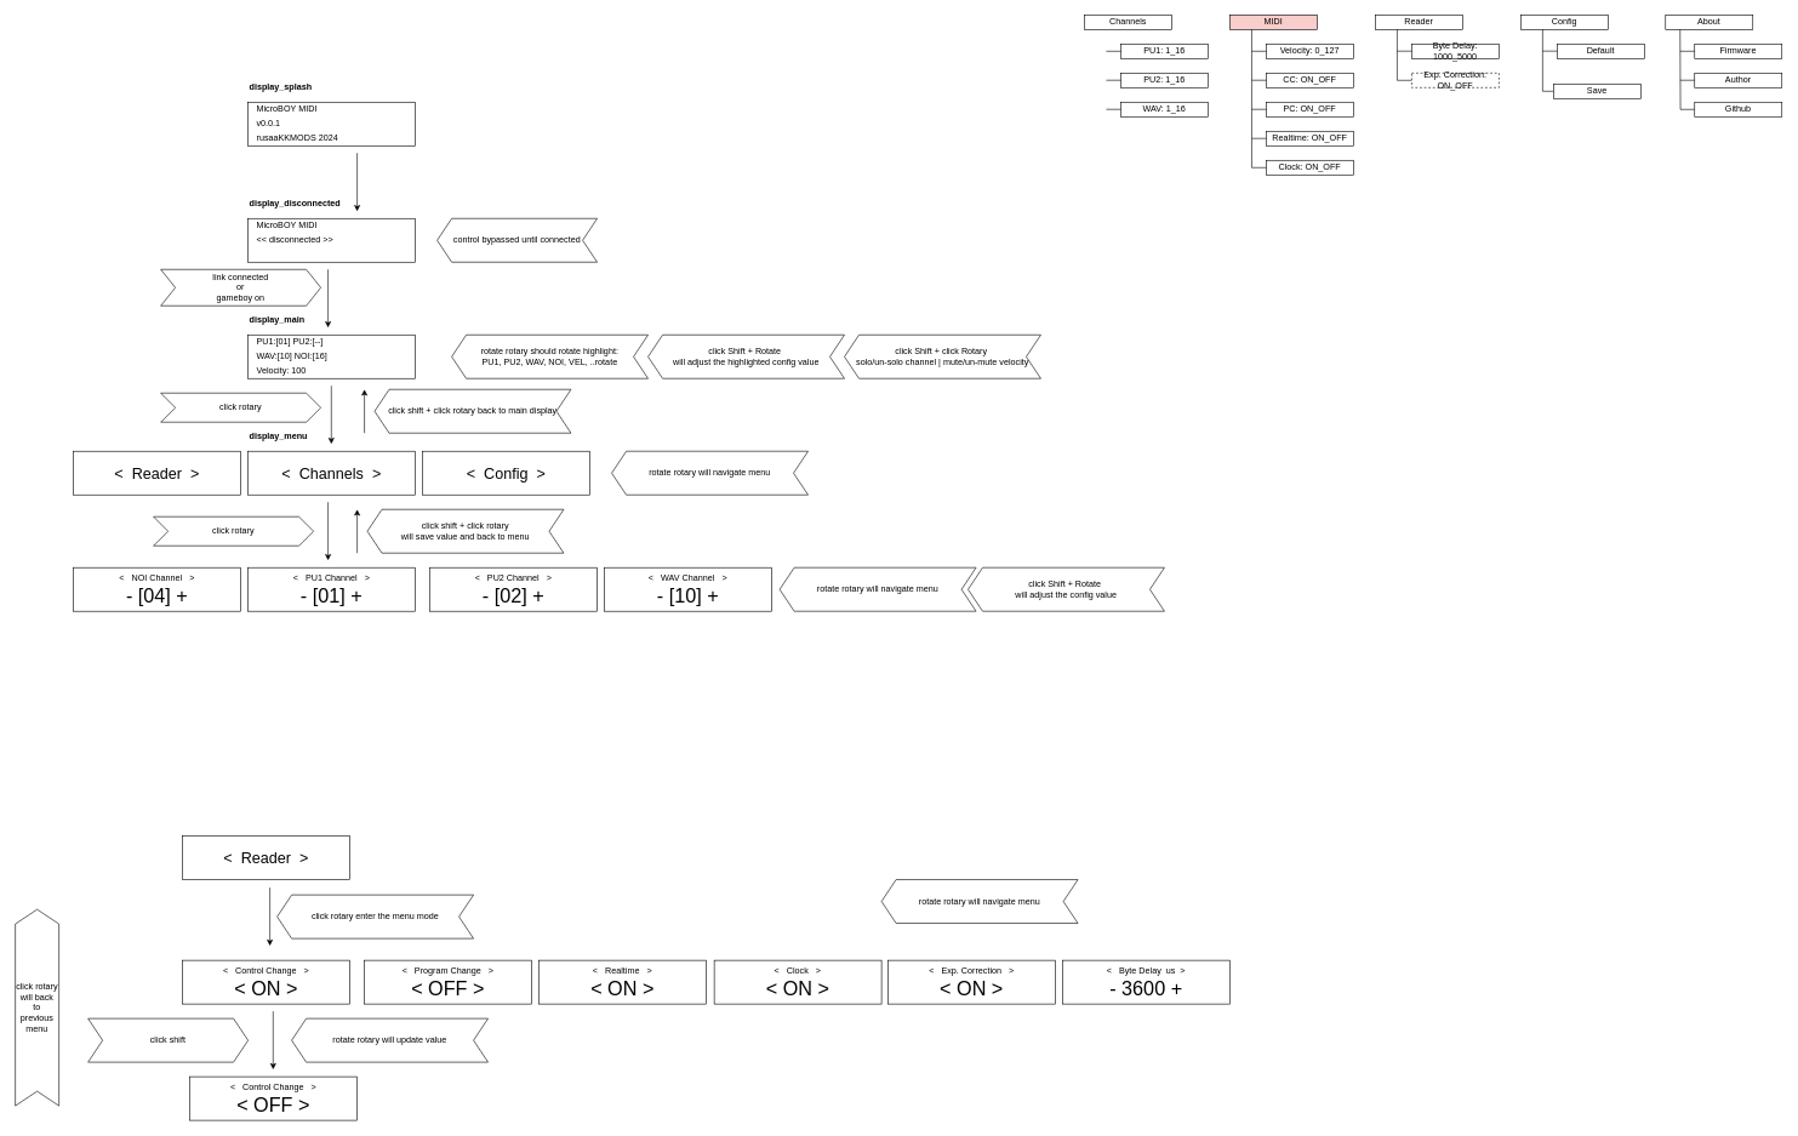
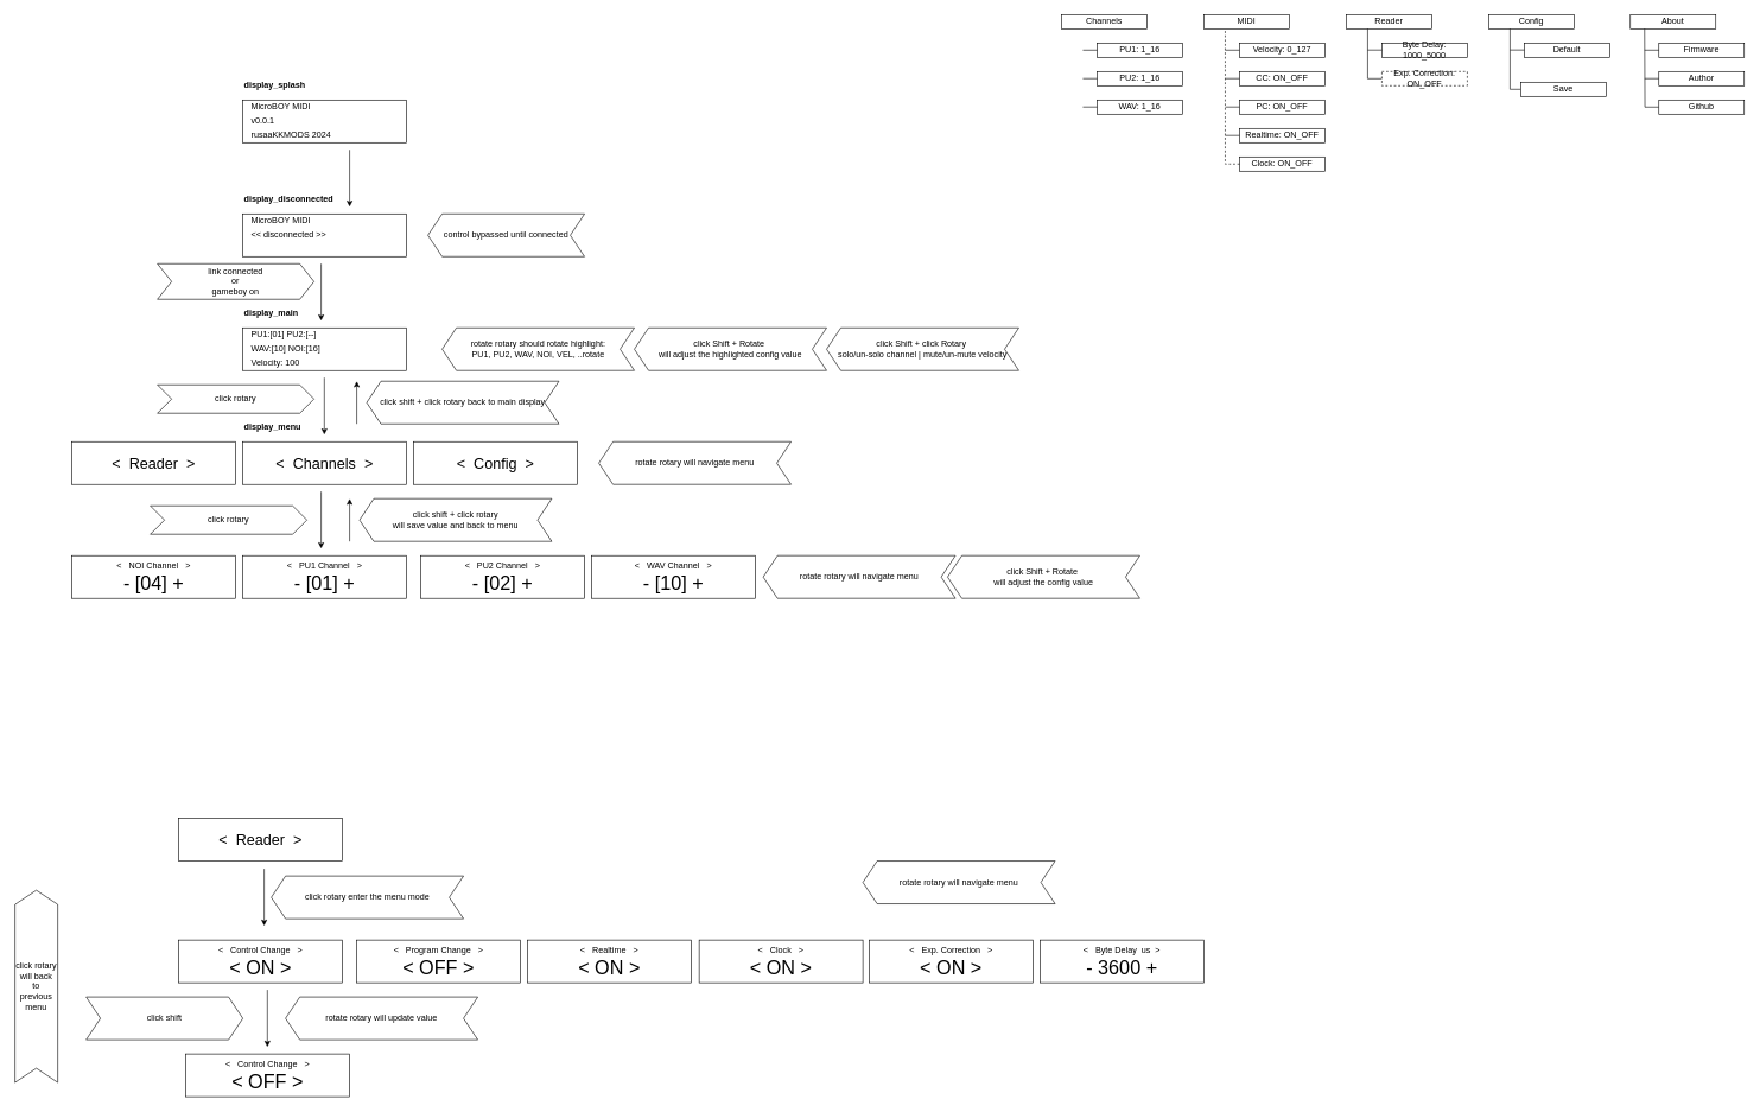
- <mxCell id="90" value="MIDI" style="rounded=0;whiteSpace=wrap;html=1;fillColor=#f8cecc;" vertex="1" parent="1"><mxGeometry x="1690" y="20" width="120" height="20" as="geometry" /></mxCell>
+ <mxCell id="90" value="MIDI" style="rounded=0;whiteSpace=wrap;html=1;" vertex="1" parent="1"><mxGeometry x="1690" y="20" width="120" height="20" as="geometry" /></mxCell>
- <mxCell id="95" value="" style="endArrow=none;html=1;rounded=0;entryX=0.25;entryY=1;entryDx=0;entryDy=0;exitX=0;exitY=0.5;exitDx=0;exitDy=0;edgeStyle=orthogonalEdgeStyle;" edge="1" parent="1" source="94" target="90"><mxGeometry width="50" height="50" relative="1" as="geometry"><mxPoint x="1830" y="110" as="sourcePoint" /><mxPoint x="1880" y="60" as="targetPoint" /></mxGeometry></mxCell>
+ <mxCell id="95" value="" style="endArrow=none;html=1;rounded=0;entryX=0.25;entryY=1;entryDx=0;entryDy=0;exitX=0;exitY=0.5;exitDx=0;exitDy=0;edgeStyle=orthogonalEdgeStyle;dashed=1;" edge="1" parent="1" source="94" target="90"><mxGeometry width="50" height="50" relative="1" as="geometry"><mxPoint x="1830" y="110" as="sourcePoint" /><mxPoint x="1880" y="60" as="targetPoint" /></mxGeometry></mxCell>
